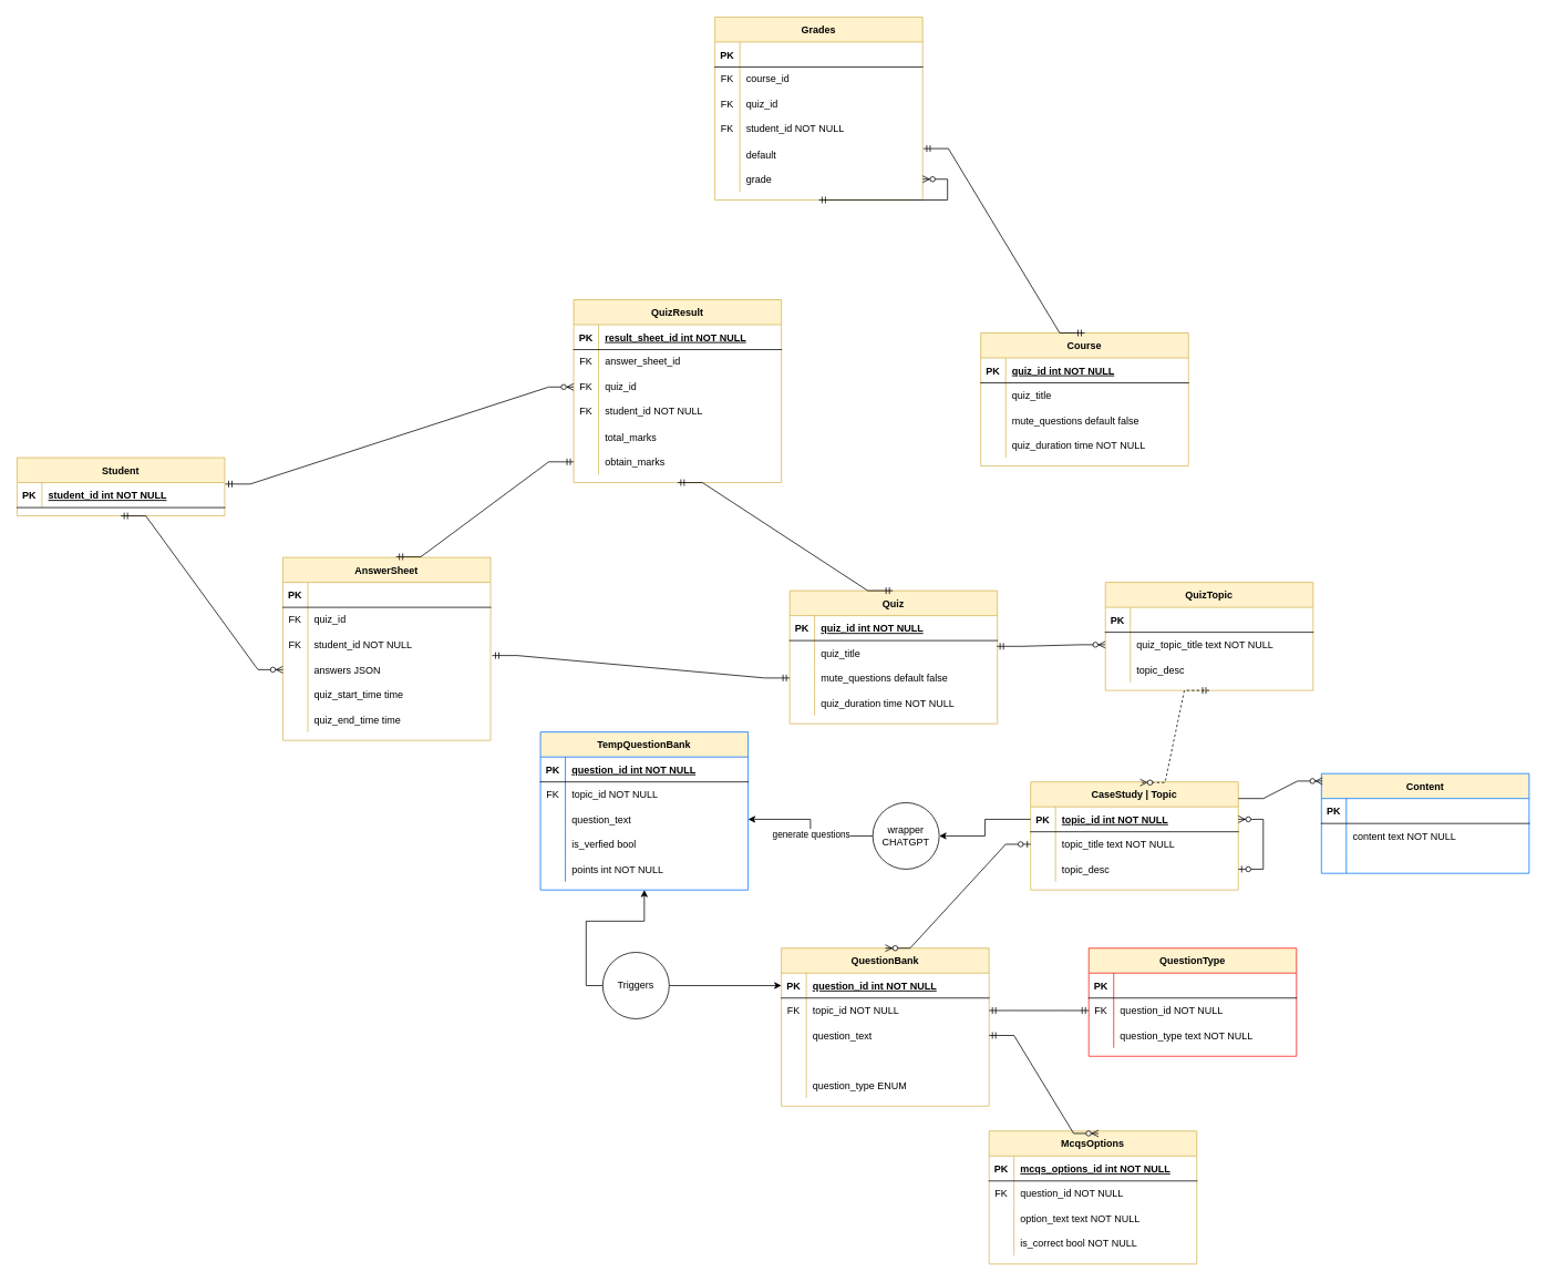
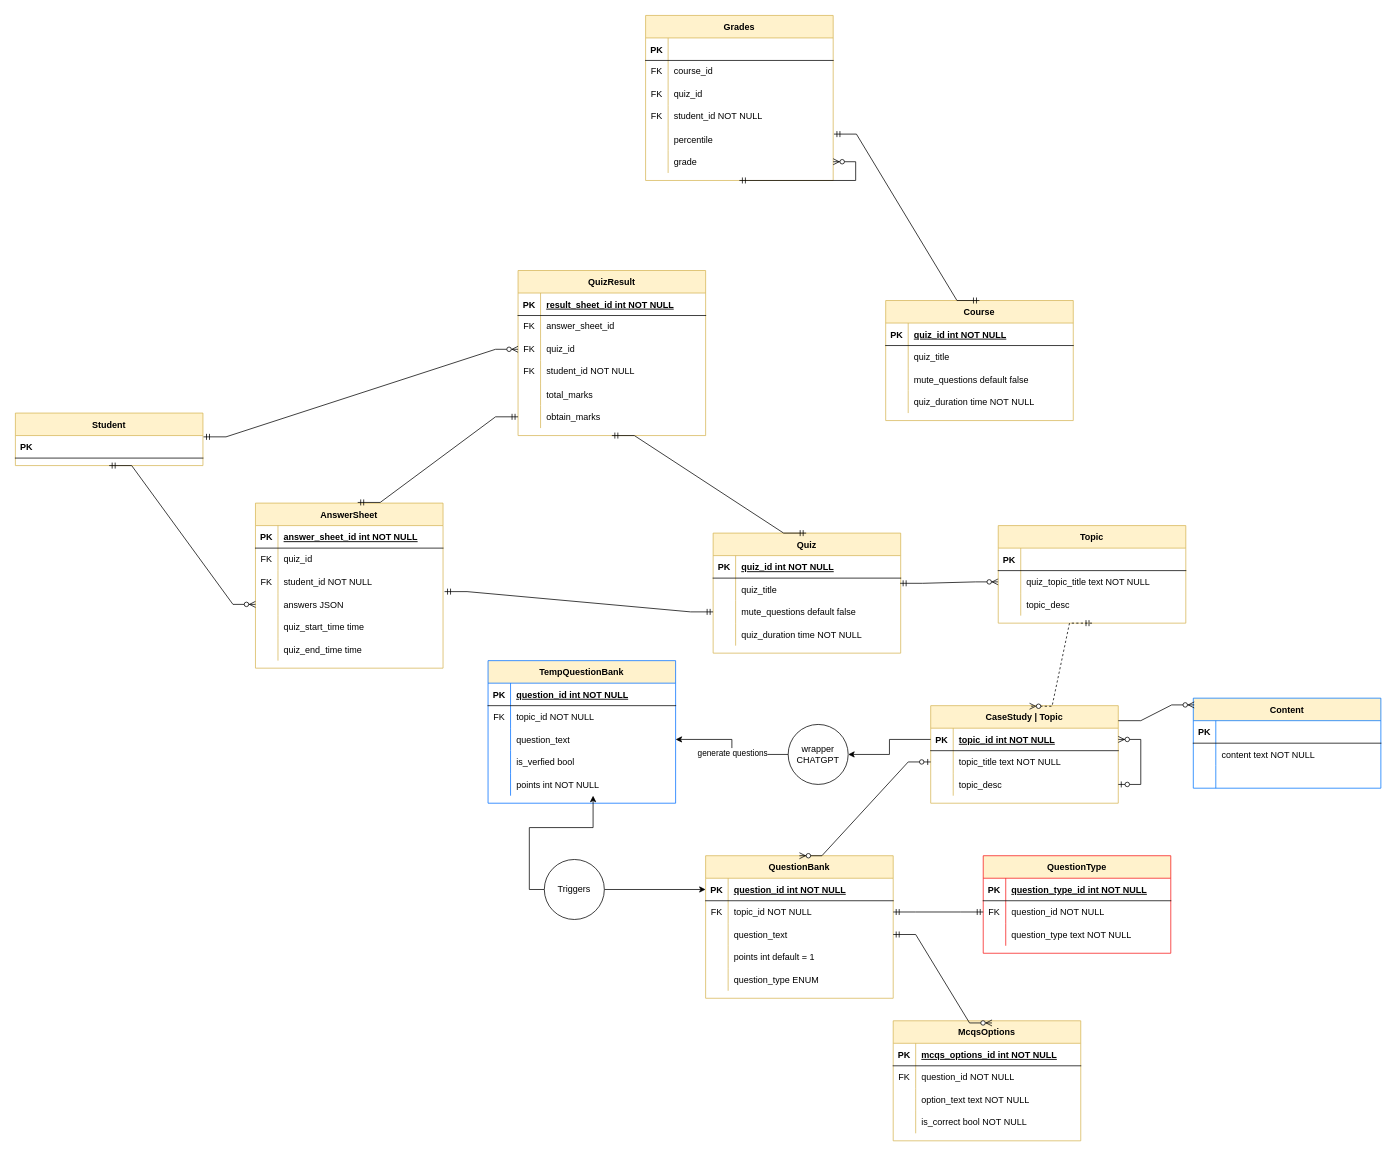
- <mxCell id="163" value="default" style="shape=partialRectangle;connectable=0;fillColor=none;top=0;left=0;bottom=0;right=0;align=left;spacingLeft=6;overflow=hidden;" parent="161" vertex="1"><mxGeometry x="30" width="220" height="30" as="geometry"><mxRectangle width="220" height="30" as="alternateBounds" /></mxGeometry></mxCell>
+ <mxCell id="163" value="percentile" style="shape=partialRectangle;connectable=0;fillColor=none;top=0;left=0;bottom=0;right=0;align=left;spacingLeft=6;overflow=hidden;" parent="161" vertex="1"><mxGeometry x="30" width="220" height="30" as="geometry"><mxRectangle width="220" height="30" as="alternateBounds" /></mxGeometry></mxCell>
- <mxCell id="21" value="student_id int NOT NULL " style="shape=partialRectangle;overflow=hidden;connectable=0;fillColor=none;top=0;left=0;bottom=0;right=0;align=left;spacingLeft=6;fontStyle=5;" parent="19" vertex="1"><mxGeometry x="30" width="220" height="30" as="geometry"><mxRectangle width="220" height="30" as="alternateBounds" /></mxGeometry></mxCell>
+ <mxCell id="65" value="answer_sheet_id int NOT NULL " style="shape=partialRectangle;overflow=hidden;connectable=0;fillColor=none;top=0;left=0;bottom=0;right=0;align=left;spacingLeft=6;fontStyle=5;" parent="63" vertex="1"><mxGeometry x="30" width="220" height="30" as="geometry"><mxRectangle width="220" height="30" as="alternateBounds" /></mxGeometry></mxCell>
- <mxCell id="128" value="QuizTopic" style="shape=table;startSize=30;container=1;collapsible=1;childLayout=tableLayout;fixedRows=1;rowLines=0;fontStyle=1;align=center;resizeLast=1;fillColor=#fff2cc;strokeColor=#d6b656;" parent="1" vertex="1"><mxGeometry x="1330" y="700" width="250" height="130" as="geometry" /></mxCell>
+ <mxCell id="128" value="Topic" style="shape=table;startSize=30;container=1;collapsible=1;childLayout=tableLayout;fixedRows=1;rowLines=0;fontStyle=1;align=center;resizeLast=1;fillColor=#fff2cc;strokeColor=#d6b656;" parent="1" vertex="1"><mxGeometry x="1330" y="700" width="250" height="130" as="geometry" /></mxCell>
- <mxCell id="101" style="edgeStyle=orthogonalEdgeStyle;rounded=0;orthogonalLoop=1;jettySize=auto;html=1;exitX=0;exitY=0.5;exitDx=0;exitDy=0;entryX=0.5;entryY=1;entryDx=0;entryDy=0;" parent="1" source="102" target="82" edge="1"><mxGeometry relative="1" as="geometry"><mxPoint x="770" y="1090" as="targetPoint" /></mxGeometry></mxCell>
+ <mxCell id="101" style="edgeStyle=orthogonalEdgeStyle;rounded=0;orthogonalLoop=1;jettySize=auto;html=1;exitX=0;exitY=0.5;exitDx=0;exitDy=0;" parent="1" source="102" target="97" edge="1"><mxGeometry relative="1" as="geometry"><mxPoint x="770" y="1090" as="targetPoint" /></mxGeometry></mxCell>
+ <mxCell id="141" value="question_type_id int NOT NULL " style="shape=partialRectangle;overflow=hidden;connectable=0;fillColor=none;top=0;left=0;bottom=0;right=0;align=left;spacingLeft=6;fontStyle=5;" parent="139" vertex="1"><mxGeometry x="30" width="220" height="30" as="geometry"><mxRectangle width="220" height="30" as="alternateBounds" /></mxGeometry></mxCell>
+ <mxCell id="14" value="points int default = 1" style="shape=partialRectangle;overflow=hidden;connectable=0;fillColor=none;top=0;left=0;bottom=0;right=0;align=left;spacingLeft=6;" parent="12" vertex="1"><mxGeometry x="30" width="220" height="30" as="geometry"><mxRectangle width="220" height="30" as="alternateBounds" /></mxGeometry></mxCell>
